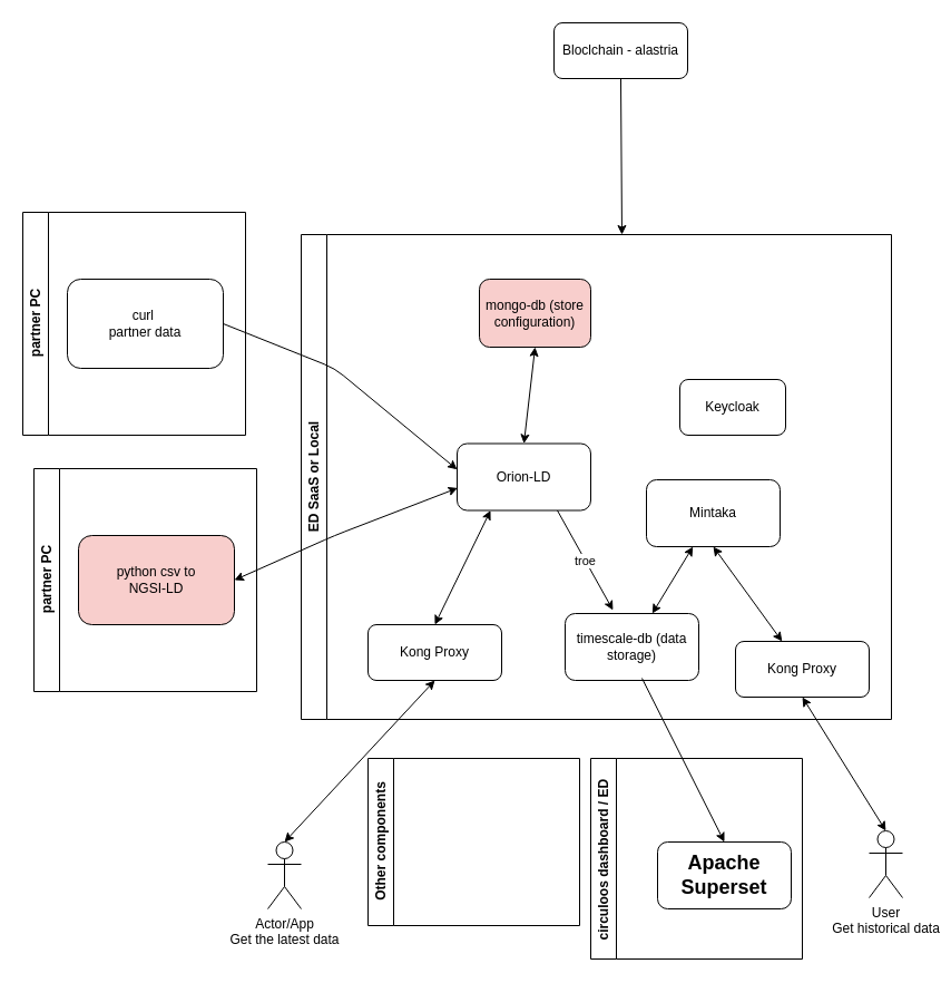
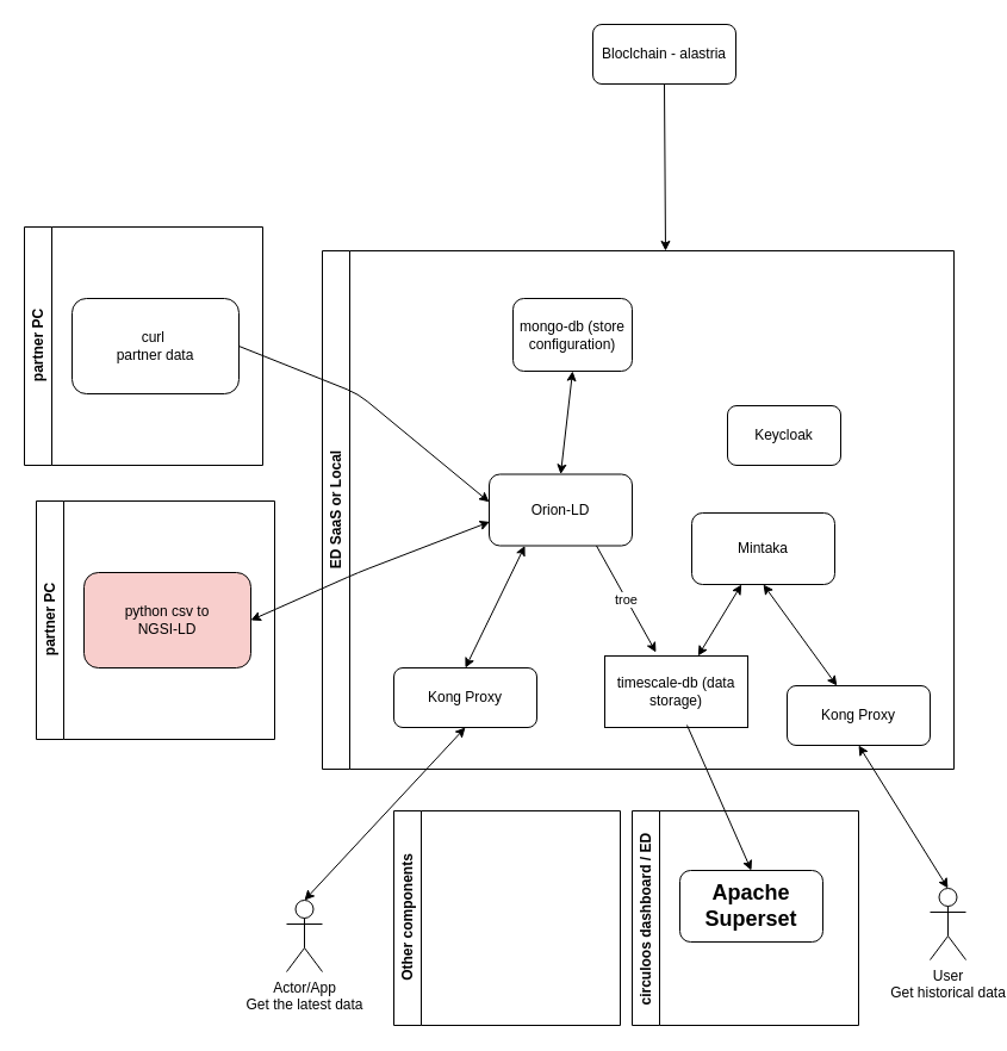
- <mxCell id="6" value="mongo-db (store configuration)" style="rounded=1;whiteSpace=wrap;html=1;fillColor=#f8cecc;" parent="2" vertex="1"><mxGeometry x="160" y="40" width="100" height="61" as="geometry" /></mxCell>
+ <mxCell id="6" value="mongo-db (store configuration)" style="rounded=1;whiteSpace=wrap;html=1;" parent="2" vertex="1"><mxGeometry x="160" y="40" width="100" height="61" as="geometry" /></mxCell>
- <mxCell id="5" value="timescale-db (data storage)" style="rounded=1;whiteSpace=wrap;html=1;" parent="2" vertex="1"><mxGeometry x="237" y="340" width="120" height="60" as="geometry" /></mxCell>
+ <mxCell id="5" value="timescale-db (data storage)" style="whiteSpace=wrap;html=1;rounded=0;" parent="2" vertex="1"><mxGeometry x="237" y="340" width="120" height="60" as="geometry" /></mxCell>
- <mxCell id="21" value="Other components" style="swimlane;horizontal=0;whiteSpace=wrap;html=1;" parent="1" vertex="1"><mxGeometry x="330" y="680" width="190" height="150" as="geometry" /></mxCell>
+ <mxCell id="21" value="Other components" style="swimlane;horizontal=0;whiteSpace=wrap;html=1;" parent="1" vertex="1"><mxGeometry x="330" y="680" width="190" height="180" as="geometry" /></mxCell>
- <mxCell id="16" value="&lt;h2 data-ved=&quot;2ahUKEwiqjumD2MqCAxUdgf0HHfErBAQQ3B0oAXoECFwQEQ&quot; data-attrid=&quot;title&quot; data-local-attribute=&quot;d3bn&quot; class=&quot;qrShPb pXs6bb PZPZlf q8U8x aTI8gc&quot;&gt;Apache Superset&lt;/h2&gt;" style="rounded=1;whiteSpace=wrap;html=1;" parent="15" vertex="1"><mxGeometry x="60" y="75" width="120" height="60" as="geometry" /></mxCell>
+ <mxCell id="16" value="&lt;h2 data-ved=&quot;2ahUKEwiqjumD2MqCAxUdgf0HHfErBAQQ3B0oAXoECFwQEQ&quot; data-attrid=&quot;title&quot; data-local-attribute=&quot;d3bn&quot; class=&quot;qrShPb pXs6bb PZPZlf q8U8x aTI8gc&quot;&gt;Apache Superset&lt;/h2&gt;" style="rounded=1;whiteSpace=wrap;html=1;" parent="15" vertex="1"><mxGeometry x="40" y="50" width="120" height="60" as="geometry" /></mxCell>
